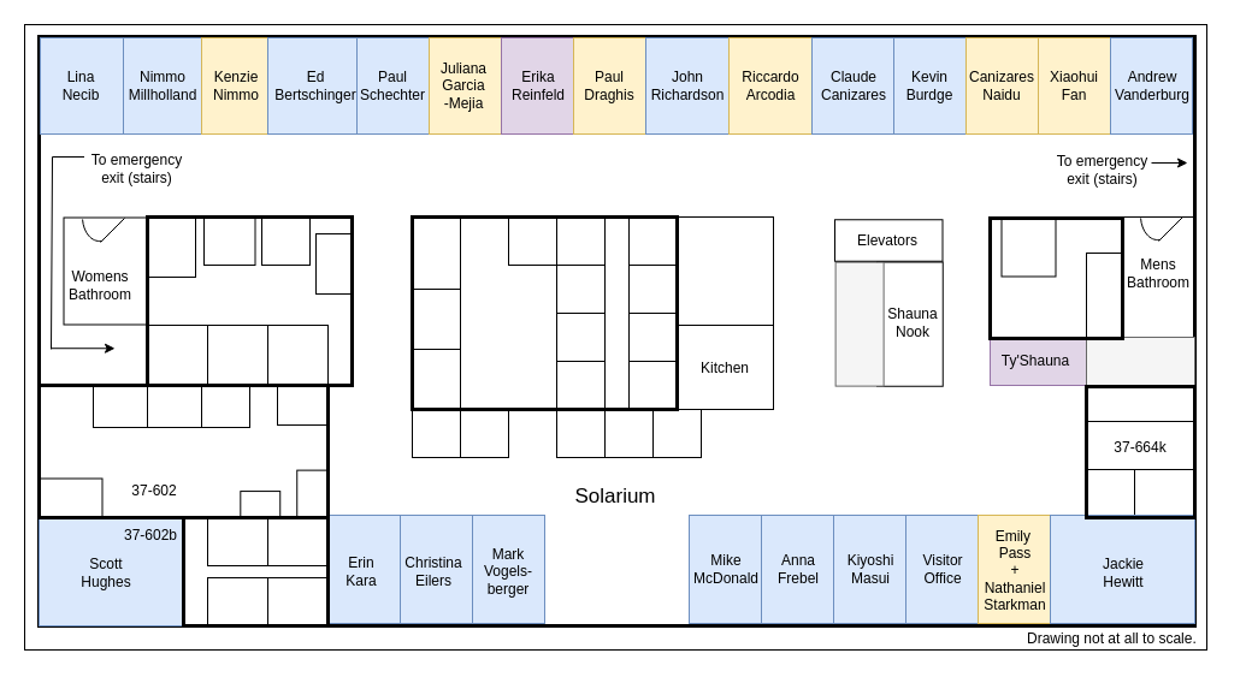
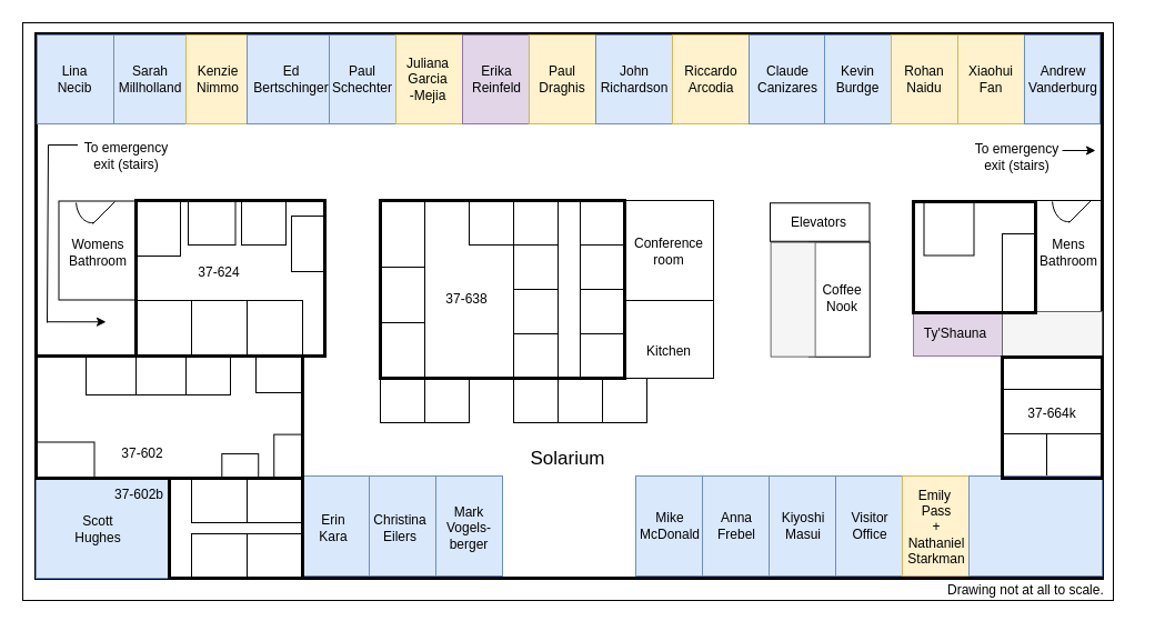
- <mxCell id="121" value="Nimmo&lt;div&gt;Millholland&lt;/div&gt;" style="text;html=1;strokeColor=none;fillColor=none;align=center;verticalAlign=middle;whiteSpace=wrap;rounded=0;" vertex="1" parent="1"><mxGeometry x="100" y="43.5" width="70" height="55" as="geometry" /></mxCell>
+ <mxCell id="121" value="Sarah&lt;div&gt;Millholland&lt;/div&gt;" style="text;html=1;strokeColor=none;fillColor=none;align=center;verticalAlign=middle;whiteSpace=wrap;rounded=0;" vertex="1" parent="1"><mxGeometry x="100" y="43.5" width="70" height="55" as="geometry" /></mxCell>
- <mxCell id="132" value="Canizares&lt;div&gt;Naidu&lt;/div&gt;" style="text;html=1;strokeColor=none;fillColor=none;align=center;verticalAlign=middle;whiteSpace=wrap;rounded=0;" vertex="1" parent="1"><mxGeometry x="797" y="43.5" width="70" height="55" as="geometry" /></mxCell>
+ <mxCell id="132" value="Rohan&lt;div&gt;Naidu&lt;/div&gt;" style="text;html=1;strokeColor=none;fillColor=none;align=center;verticalAlign=middle;whiteSpace=wrap;rounded=0;" vertex="1" parent="1"><mxGeometry x="797" y="43.5" width="70" height="55" as="geometry" /></mxCell>
+ <mxCell id="90" value="Conference&lt;div&gt;room&lt;/div&gt;" style="text;html=1;strokeColor=none;fillColor=none;align=center;verticalAlign=middle;whiteSpace=wrap;rounded=0;" vertex="1" parent="1"><mxGeometry x="572" y="211" width="60" height="30" as="geometry" /></mxCell>
- <mxCell id="57" value="Womens&lt;div&gt;Bathroom&lt;/div&gt;" style="text;html=1;strokeColor=none;fillColor=none;align=center;verticalAlign=middle;whiteSpace=wrap;rounded=0;" parent="1" vertex="1"><mxGeometry x="52.5" y="221.68" width="60" height="30" as="geometry" /></mxCell>
+ <mxCell id="57" value="Womens&lt;div&gt;Bathroom&lt;/div&gt;" style="text;html=1;strokeColor=none;fillColor=none;align=center;verticalAlign=middle;whiteSpace=wrap;rounded=0;" parent="1" vertex="1"><mxGeometry x="57.5" y="211.68" width="60" height="30" as="geometry" /></mxCell>
+ <mxCell id="44" value="37-624" style="text;html=1;strokeColor=none;fillColor=none;align=center;verticalAlign=middle;whiteSpace=wrap;rounded=0;" parent="1" vertex="1"><mxGeometry x="167" y="230" width="60" height="30" as="geometry" /></mxCell>
- <mxCell id="60" value="Shauna&lt;div&gt;Nook&lt;/div&gt;" style="text;html=1;strokeColor=none;fillColor=none;align=center;verticalAlign=middle;whiteSpace=wrap;rounded=0;" parent="1" vertex="1"><mxGeometry x="727.88" y="253" width="60" height="30" as="geometry" /></mxCell>
+ <mxCell id="60" value="Coffee&lt;div&gt;Nook&lt;/div&gt;" style="text;html=1;strokeColor=none;fillColor=none;align=center;verticalAlign=middle;whiteSpace=wrap;rounded=0;" parent="1" vertex="1"><mxGeometry x="727.88" y="253" width="60" height="30" as="geometry" /></mxCell>
+ <mxCell id="45" value="37-638" style="text;html=1;strokeColor=none;fillColor=none;align=center;verticalAlign=middle;whiteSpace=wrap;rounded=0;" parent="1" vertex="1"><mxGeometry x="390" y="254.13" width="60" height="30" as="geometry" /></mxCell>
- <mxCell id="91" value="Kitchen" style="text;html=1;strokeColor=none;fillColor=none;align=center;verticalAlign=middle;whiteSpace=wrap;rounded=0;" vertex="1" parent="1"><mxGeometry x="572" y="291" width="60" height="30" as="geometry" /></mxCell>
+ <mxCell id="91" value="Kitchen" style="text;html=1;strokeColor=none;fillColor=none;align=center;verticalAlign=middle;whiteSpace=wrap;rounded=0;" vertex="1" parent="1"><mxGeometry x="572" y="301" width="60" height="30" as="geometry" /></mxCell>
- <mxCell id="102" value="Jackie&lt;div&gt;Hewitt&lt;/div&gt;" style="text;html=1;strokeColor=none;fillColor=none;align=center;verticalAlign=middle;whiteSpace=wrap;rounded=0;" vertex="1" parent="1"><mxGeometry x="898" y="448" width="70" height="55" as="geometry" /></mxCell>
